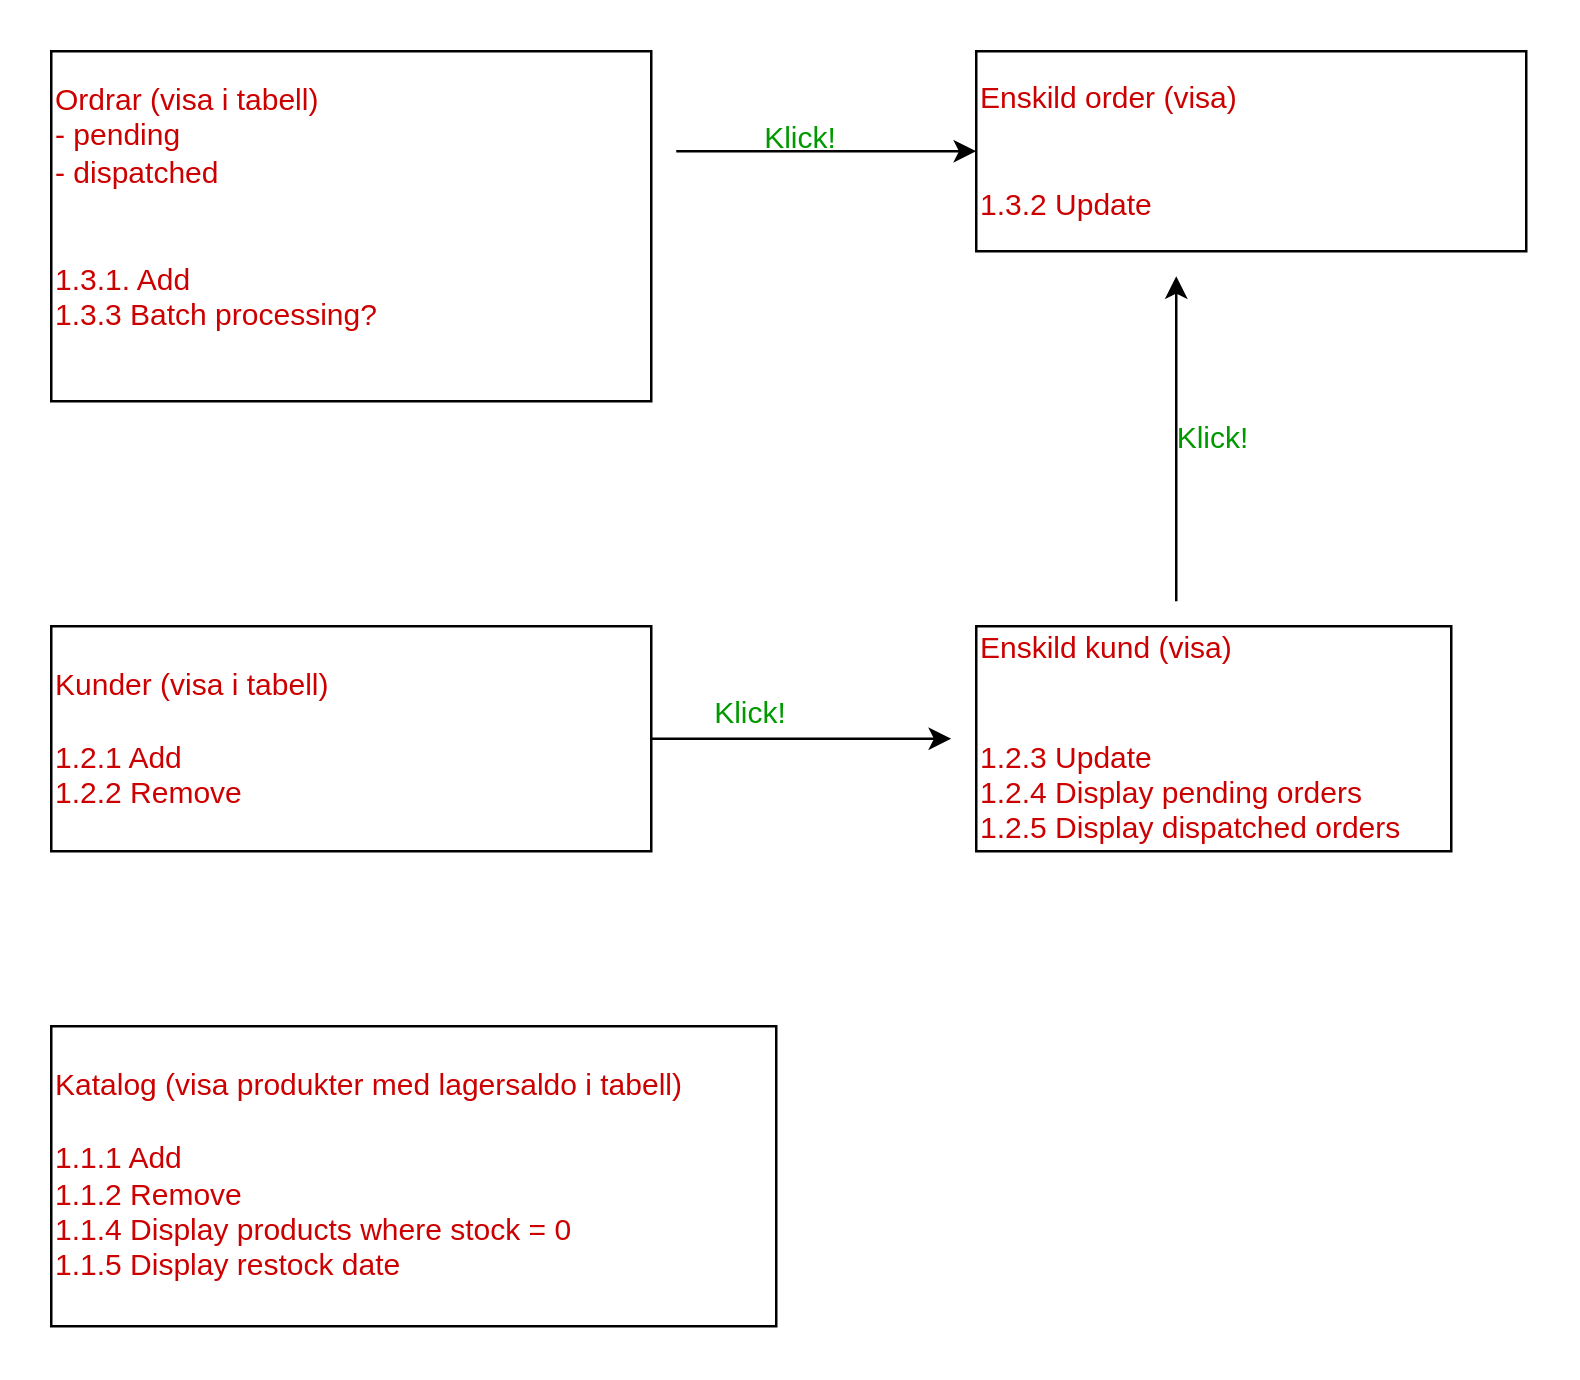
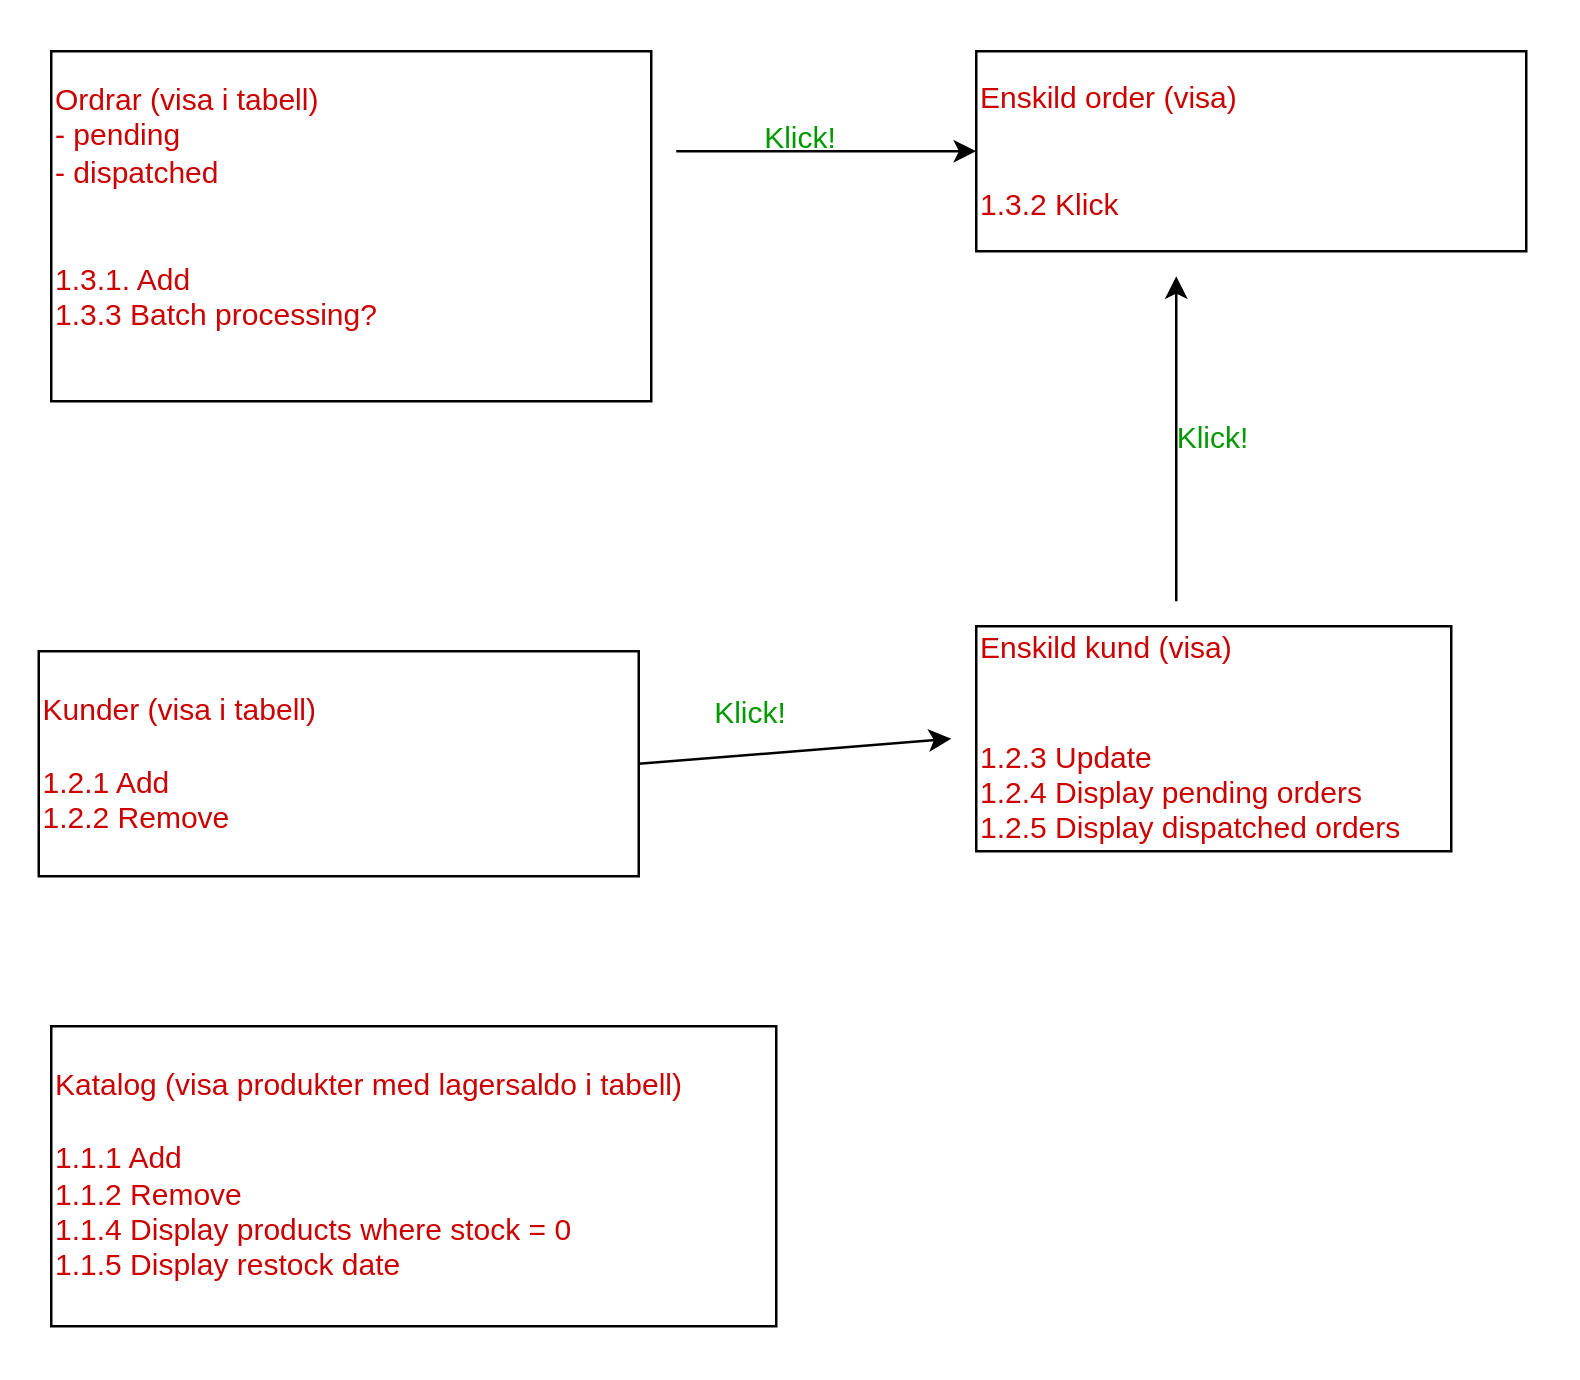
- <mxCell id="3" value="&lt;div align=&quot;left&quot;&gt;&lt;font color=&quot;#CC0000&quot;&gt;Enskild order (visa)&lt;br&gt;&lt;/font&gt;&lt;/div&gt;&lt;div align=&quot;left&quot;&gt;&lt;font color=&quot;#CC0000&quot;&gt;&lt;br&gt;&lt;/font&gt;&lt;/div&gt;&lt;div align=&quot;left&quot;&gt;&lt;font color=&quot;#CC0000&quot;&gt;&lt;br&gt;&lt;/font&gt;&lt;/div&gt;&lt;div align=&quot;left&quot;&gt;&lt;font color=&quot;#CC0000&quot;&gt;1.3.2 Update&lt;br&gt;&lt;/font&gt;&lt;/div&gt;" style="rounded=0;whiteSpace=wrap;html=1;align=left;" vertex="1" parent="1"><mxGeometry x="390" y="20" width="220" height="80" as="geometry" /></mxCell>
+ <mxCell id="3" value="&lt;div align=&quot;left&quot;&gt;&lt;font color=&quot;#CC0000&quot;&gt;Enskild order (visa)&lt;br&gt;&lt;/font&gt;&lt;/div&gt;&lt;div align=&quot;left&quot;&gt;&lt;font color=&quot;#CC0000&quot;&gt;&lt;br&gt;&lt;/font&gt;&lt;/div&gt;&lt;div align=&quot;left&quot;&gt;&lt;font color=&quot;#CC0000&quot;&gt;&lt;br&gt;&lt;/font&gt;&lt;/div&gt;&lt;div align=&quot;left&quot;&gt;&lt;font color=&quot;#CC0000&quot;&gt;1.3.2 Klick&lt;br&gt;&lt;/font&gt;&lt;/div&gt;" style="rounded=0;whiteSpace=wrap;html=1;align=left;" vertex="1" parent="1"><mxGeometry x="390" y="20" width="220" height="80" as="geometry" /></mxCell>
- <mxCell id="6" value="&lt;div&gt;&lt;font color=&quot;#CC0000&quot;&gt;Kunder (visa i tabell)&lt;/font&gt;&lt;/div&gt;&lt;div&gt;&lt;font color=&quot;#CC0000&quot;&gt;&lt;br&gt;&lt;/font&gt;&lt;/div&gt;&lt;div&gt;&lt;font color=&quot;#CC0000&quot;&gt;1.2.1 Add&lt;/font&gt;&lt;/div&gt;&lt;div&gt;&lt;font color=&quot;#CC0000&quot;&gt;1.2.2 Remove&lt;br&gt;&lt;/font&gt;&lt;/div&gt;" style="rounded=0;whiteSpace=wrap;html=1;align=left;" vertex="1" parent="1"><mxGeometry x="20" y="250" width="240" height="90" as="geometry" /></mxCell>
+ <mxCell id="6" value="&lt;div&gt;&lt;font color=&quot;#CC0000&quot;&gt;Kunder (visa i tabell)&lt;/font&gt;&lt;/div&gt;&lt;div&gt;&lt;font color=&quot;#CC0000&quot;&gt;&lt;br&gt;&lt;/font&gt;&lt;/div&gt;&lt;div&gt;&lt;font color=&quot;#CC0000&quot;&gt;1.2.1 Add&lt;/font&gt;&lt;/div&gt;&lt;div&gt;&lt;font color=&quot;#CC0000&quot;&gt;1.2.2 Remove&lt;br&gt;&lt;/font&gt;&lt;/div&gt;" style="rounded=0;whiteSpace=wrap;html=1;align=left;" vertex="1" parent="1"><mxGeometry x="15" y="260" width="240" height="90" as="geometry" /></mxCell>
